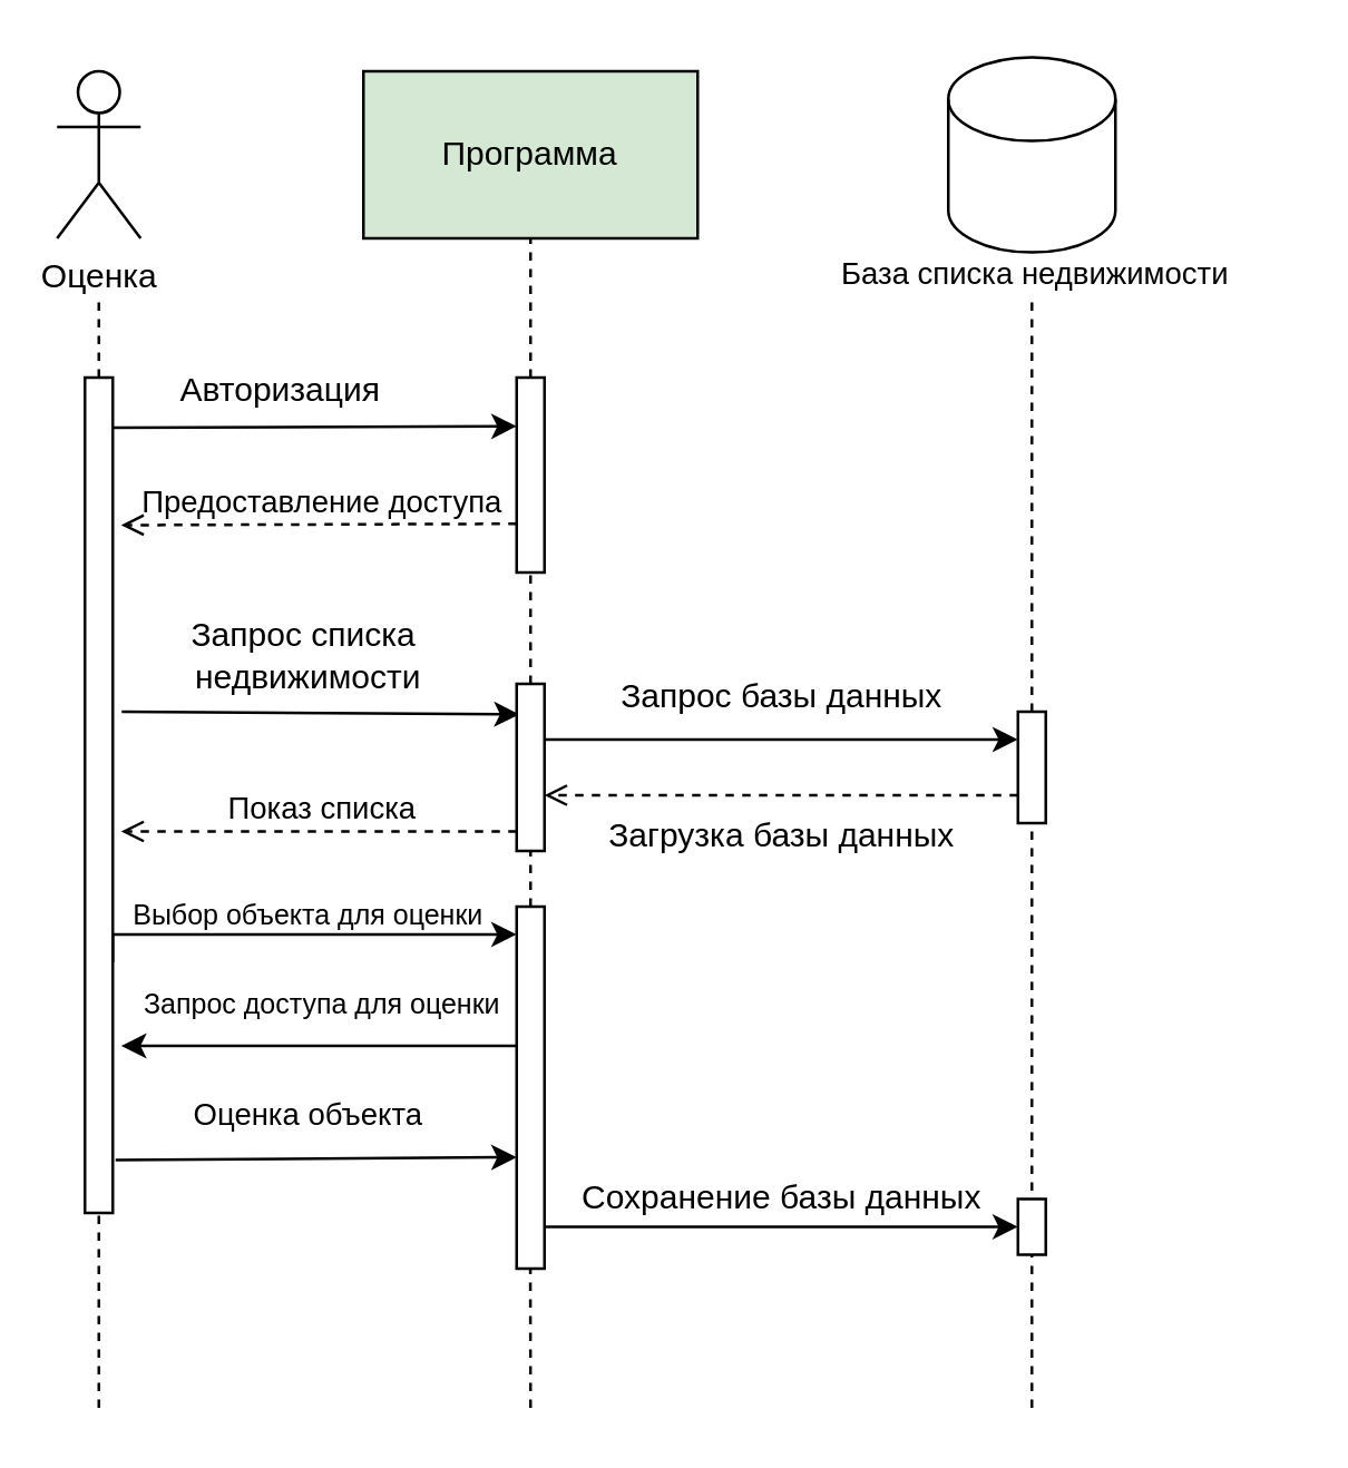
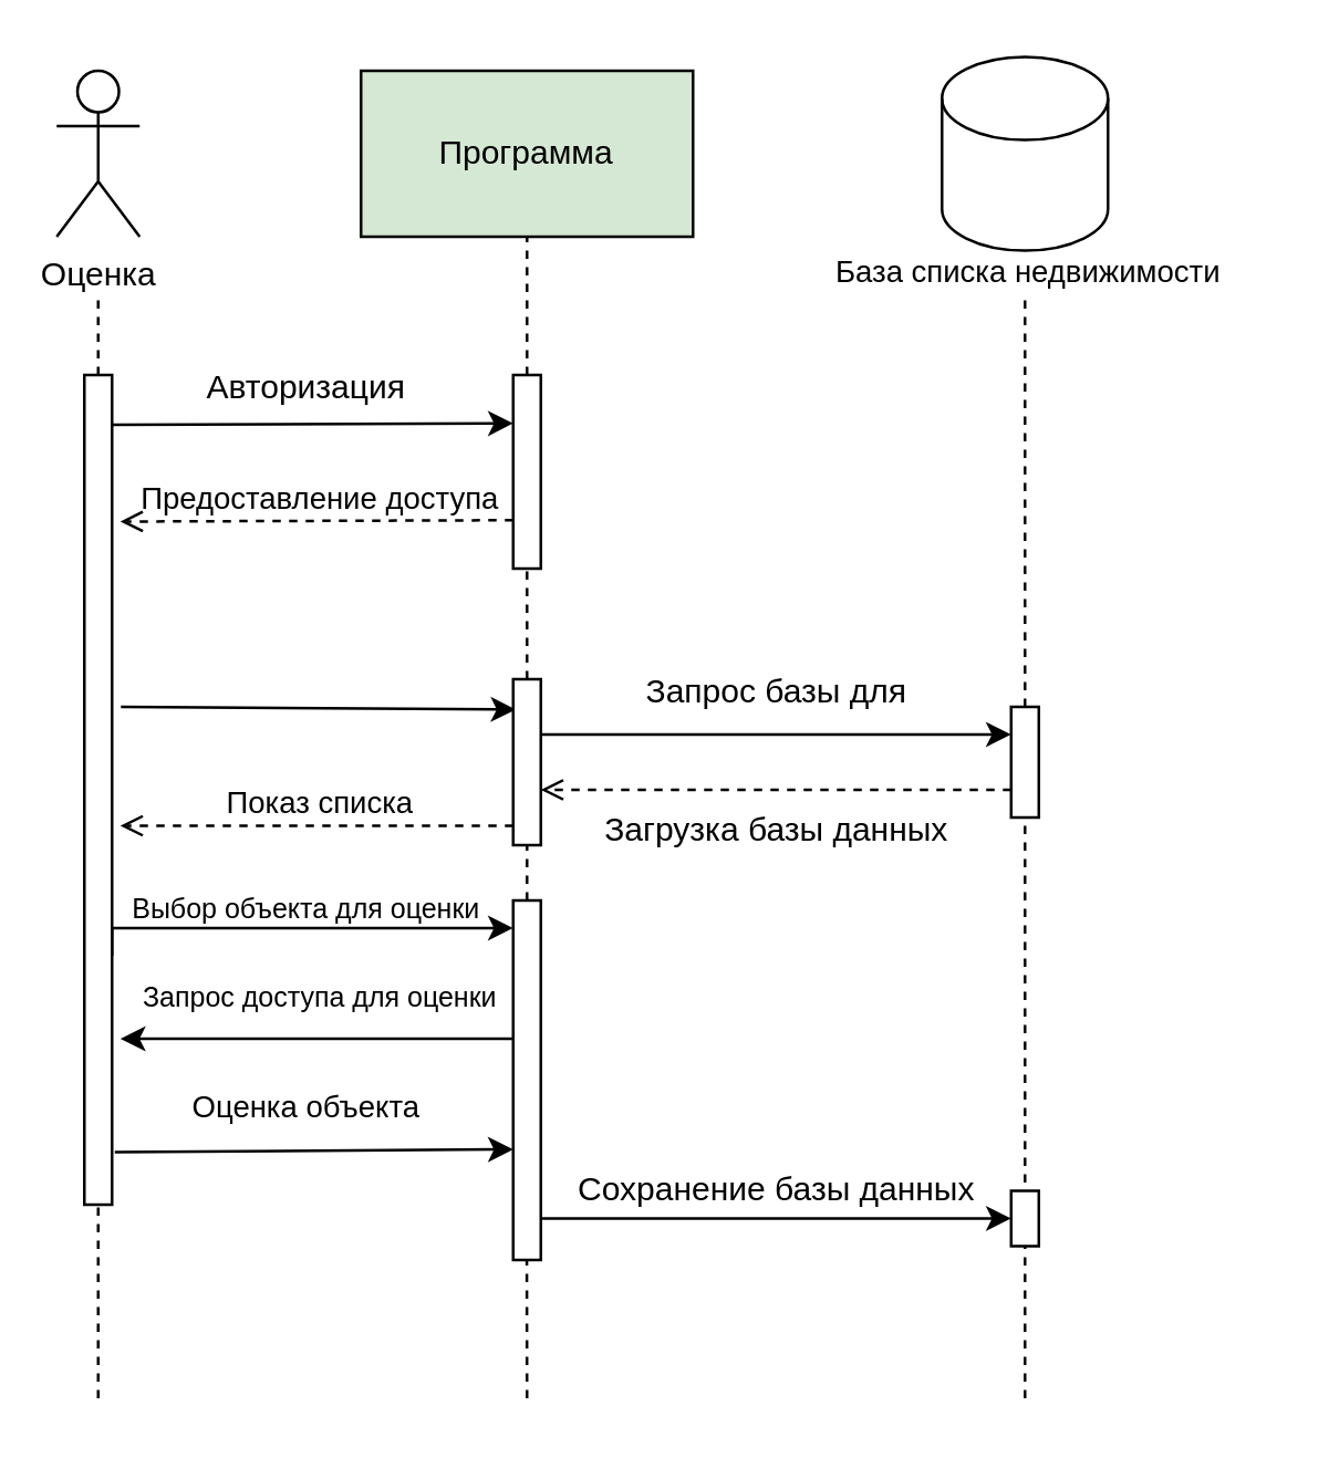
- <mxCell id="12" value="Авторизация" style="text;html=1;align=center;verticalAlign=middle;resizable=0;points=[];autosize=1;strokeColor=none;fillColor=none;" vertex="1" parent="1"><mxGeometry x="50" y="125" width="100" height="30" as="geometry" /></mxCell>
+ <mxCell id="12" value="Авторизация" style="text;html=1;align=center;verticalAlign=middle;resizable=0;points=[];autosize=1;strokeColor=none;fillColor=none;" vertex="1" parent="1"><mxGeometry x="60" y="125" width="100" height="30" as="geometry" /></mxCell>
- <mxCell id="17" value="Запрос списка&amp;nbsp;&lt;div&gt;недвижимости&lt;/div&gt;" style="text;html=1;align=center;verticalAlign=middle;resizable=0;points=[];autosize=1;strokeColor=none;fillColor=none;" vertex="1" parent="1"><mxGeometry x="55" y="215" width="110" height="40" as="geometry" /></mxCell>
- <mxCell id="40" value="Запрос базы данных" style="text;html=1;align=center;verticalAlign=middle;resizable=0;points=[];autosize=1;strokeColor=none;fillColor=none;" vertex="1" parent="1"><mxGeometry x="210" y="235" width="140" height="30" as="geometry" /></mxCell>
+ <mxCell id="40" value="Запрос базы для" style="text;html=1;align=center;verticalAlign=middle;resizable=0;points=[];autosize=1;strokeColor=none;fillColor=none;" vertex="1" parent="1"><mxGeometry x="210" y="235" width="140" height="30" as="geometry" /></mxCell>
